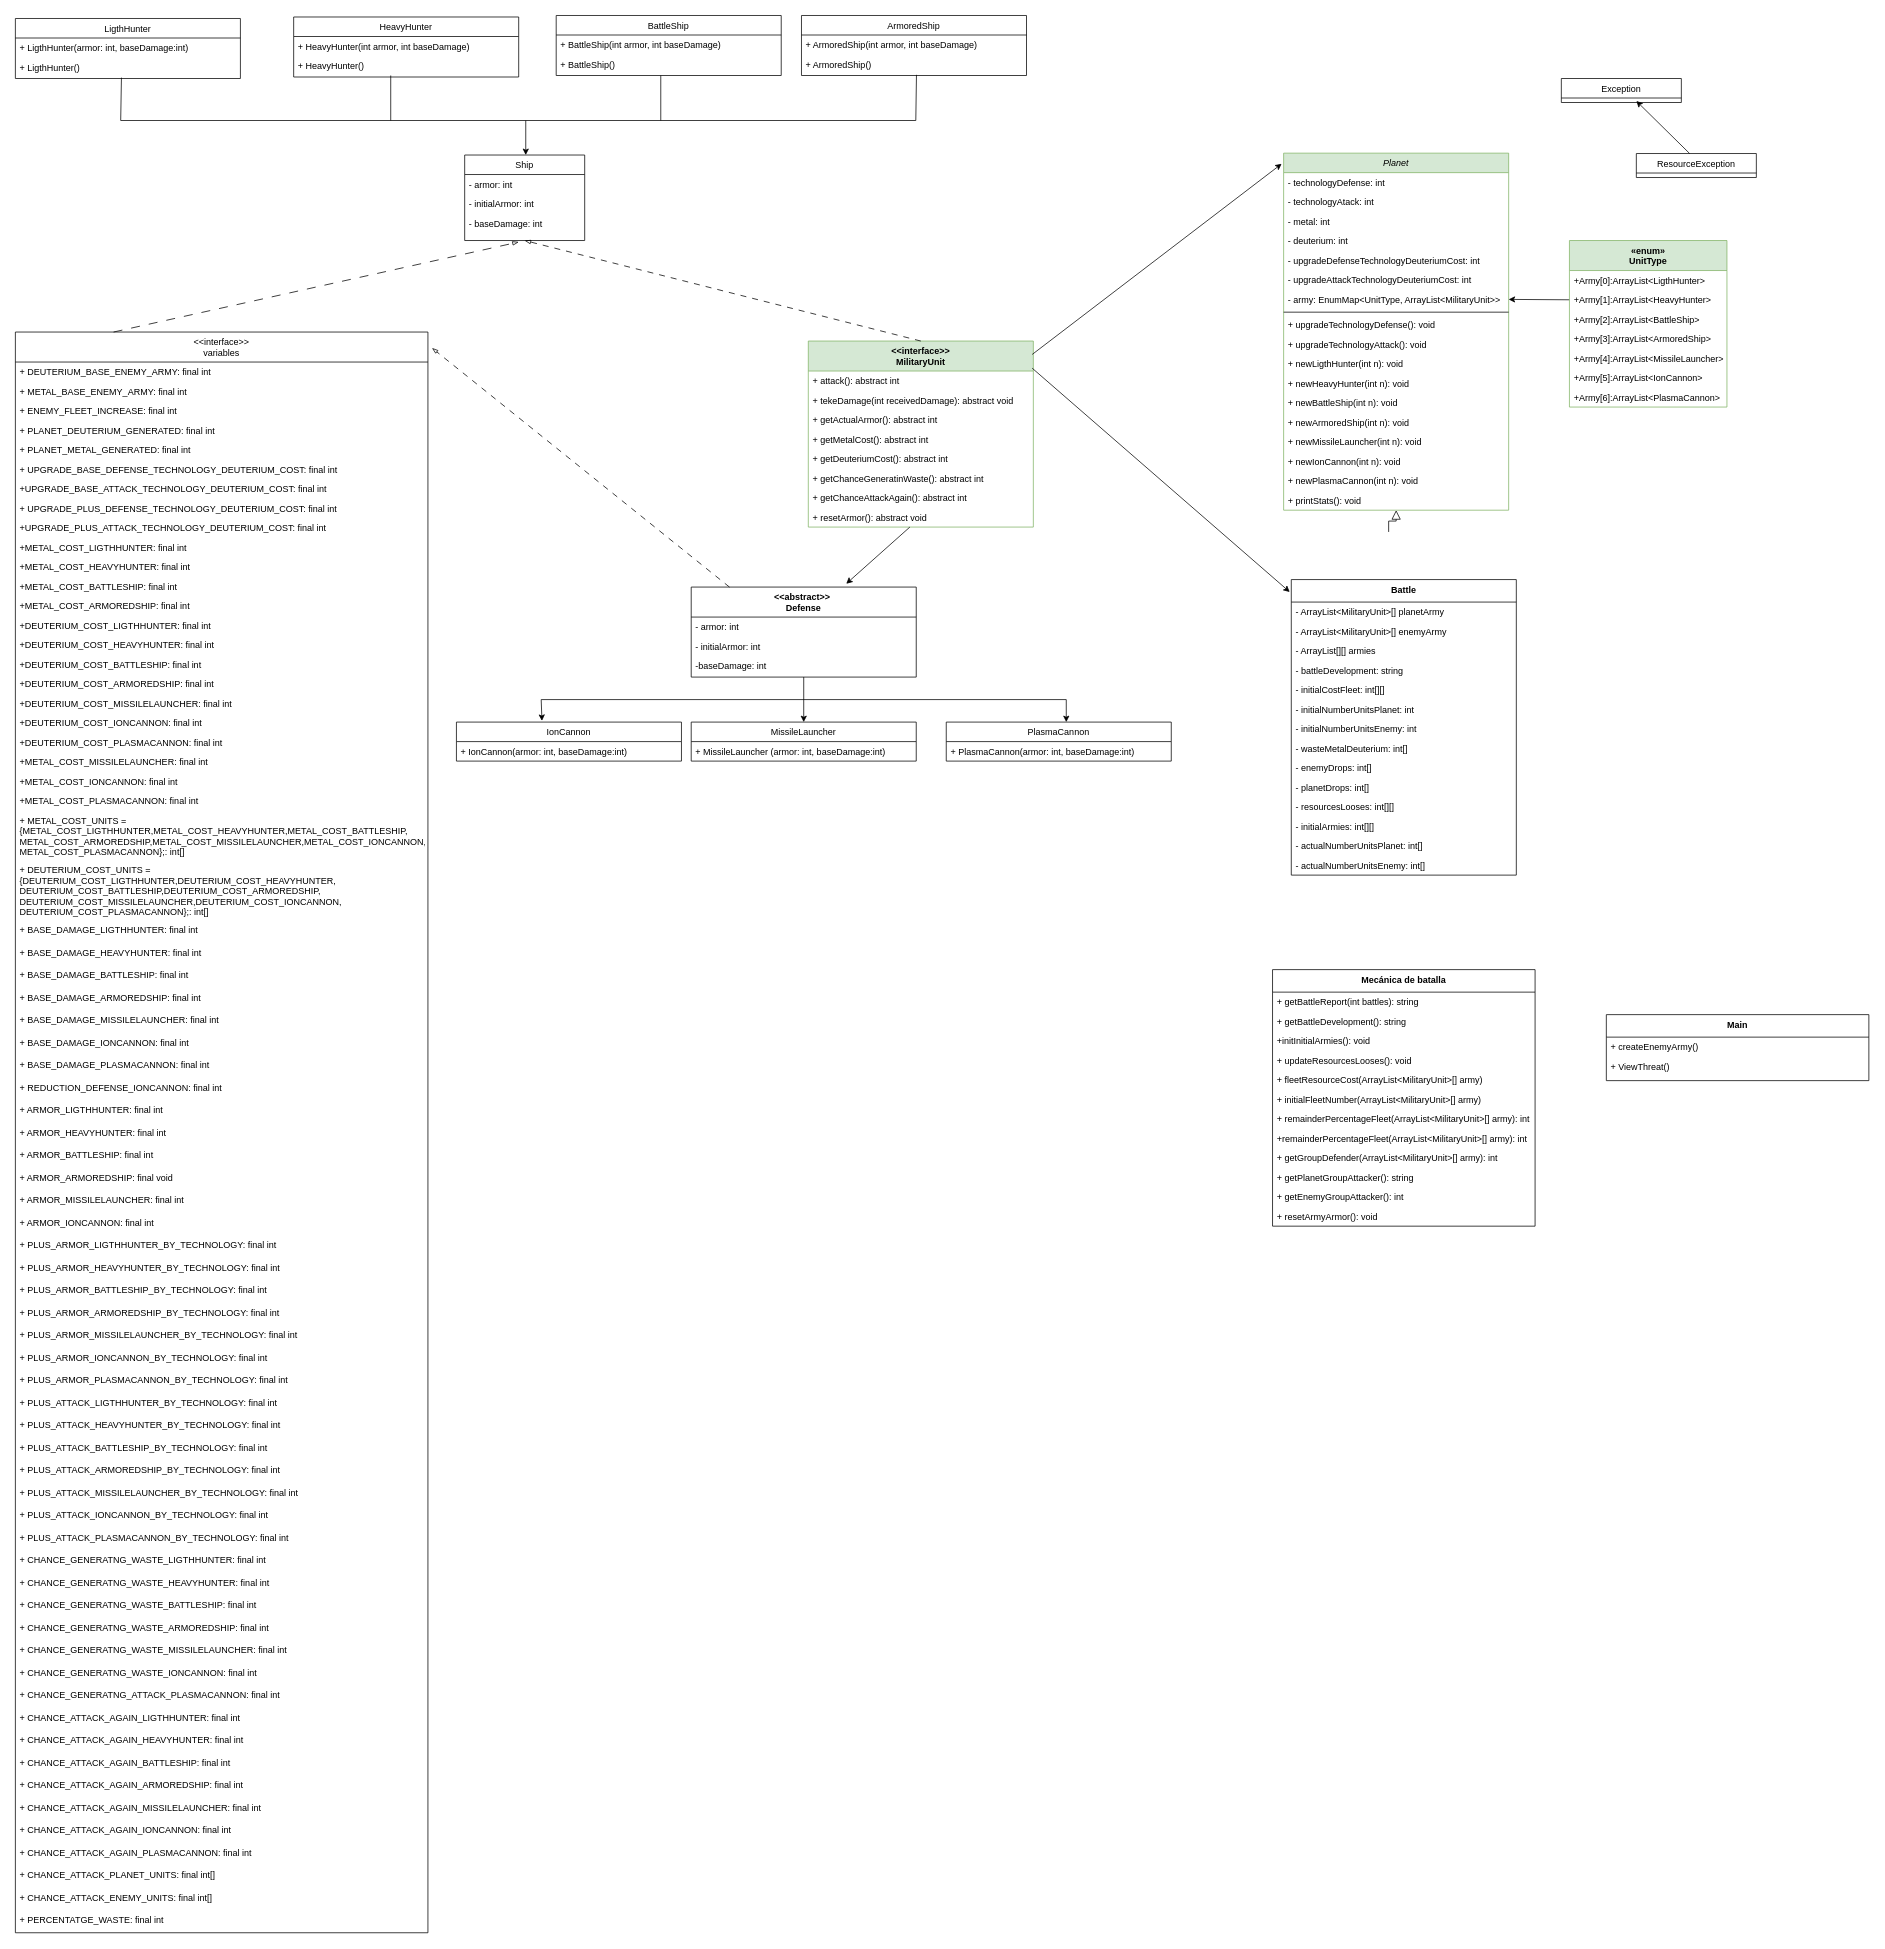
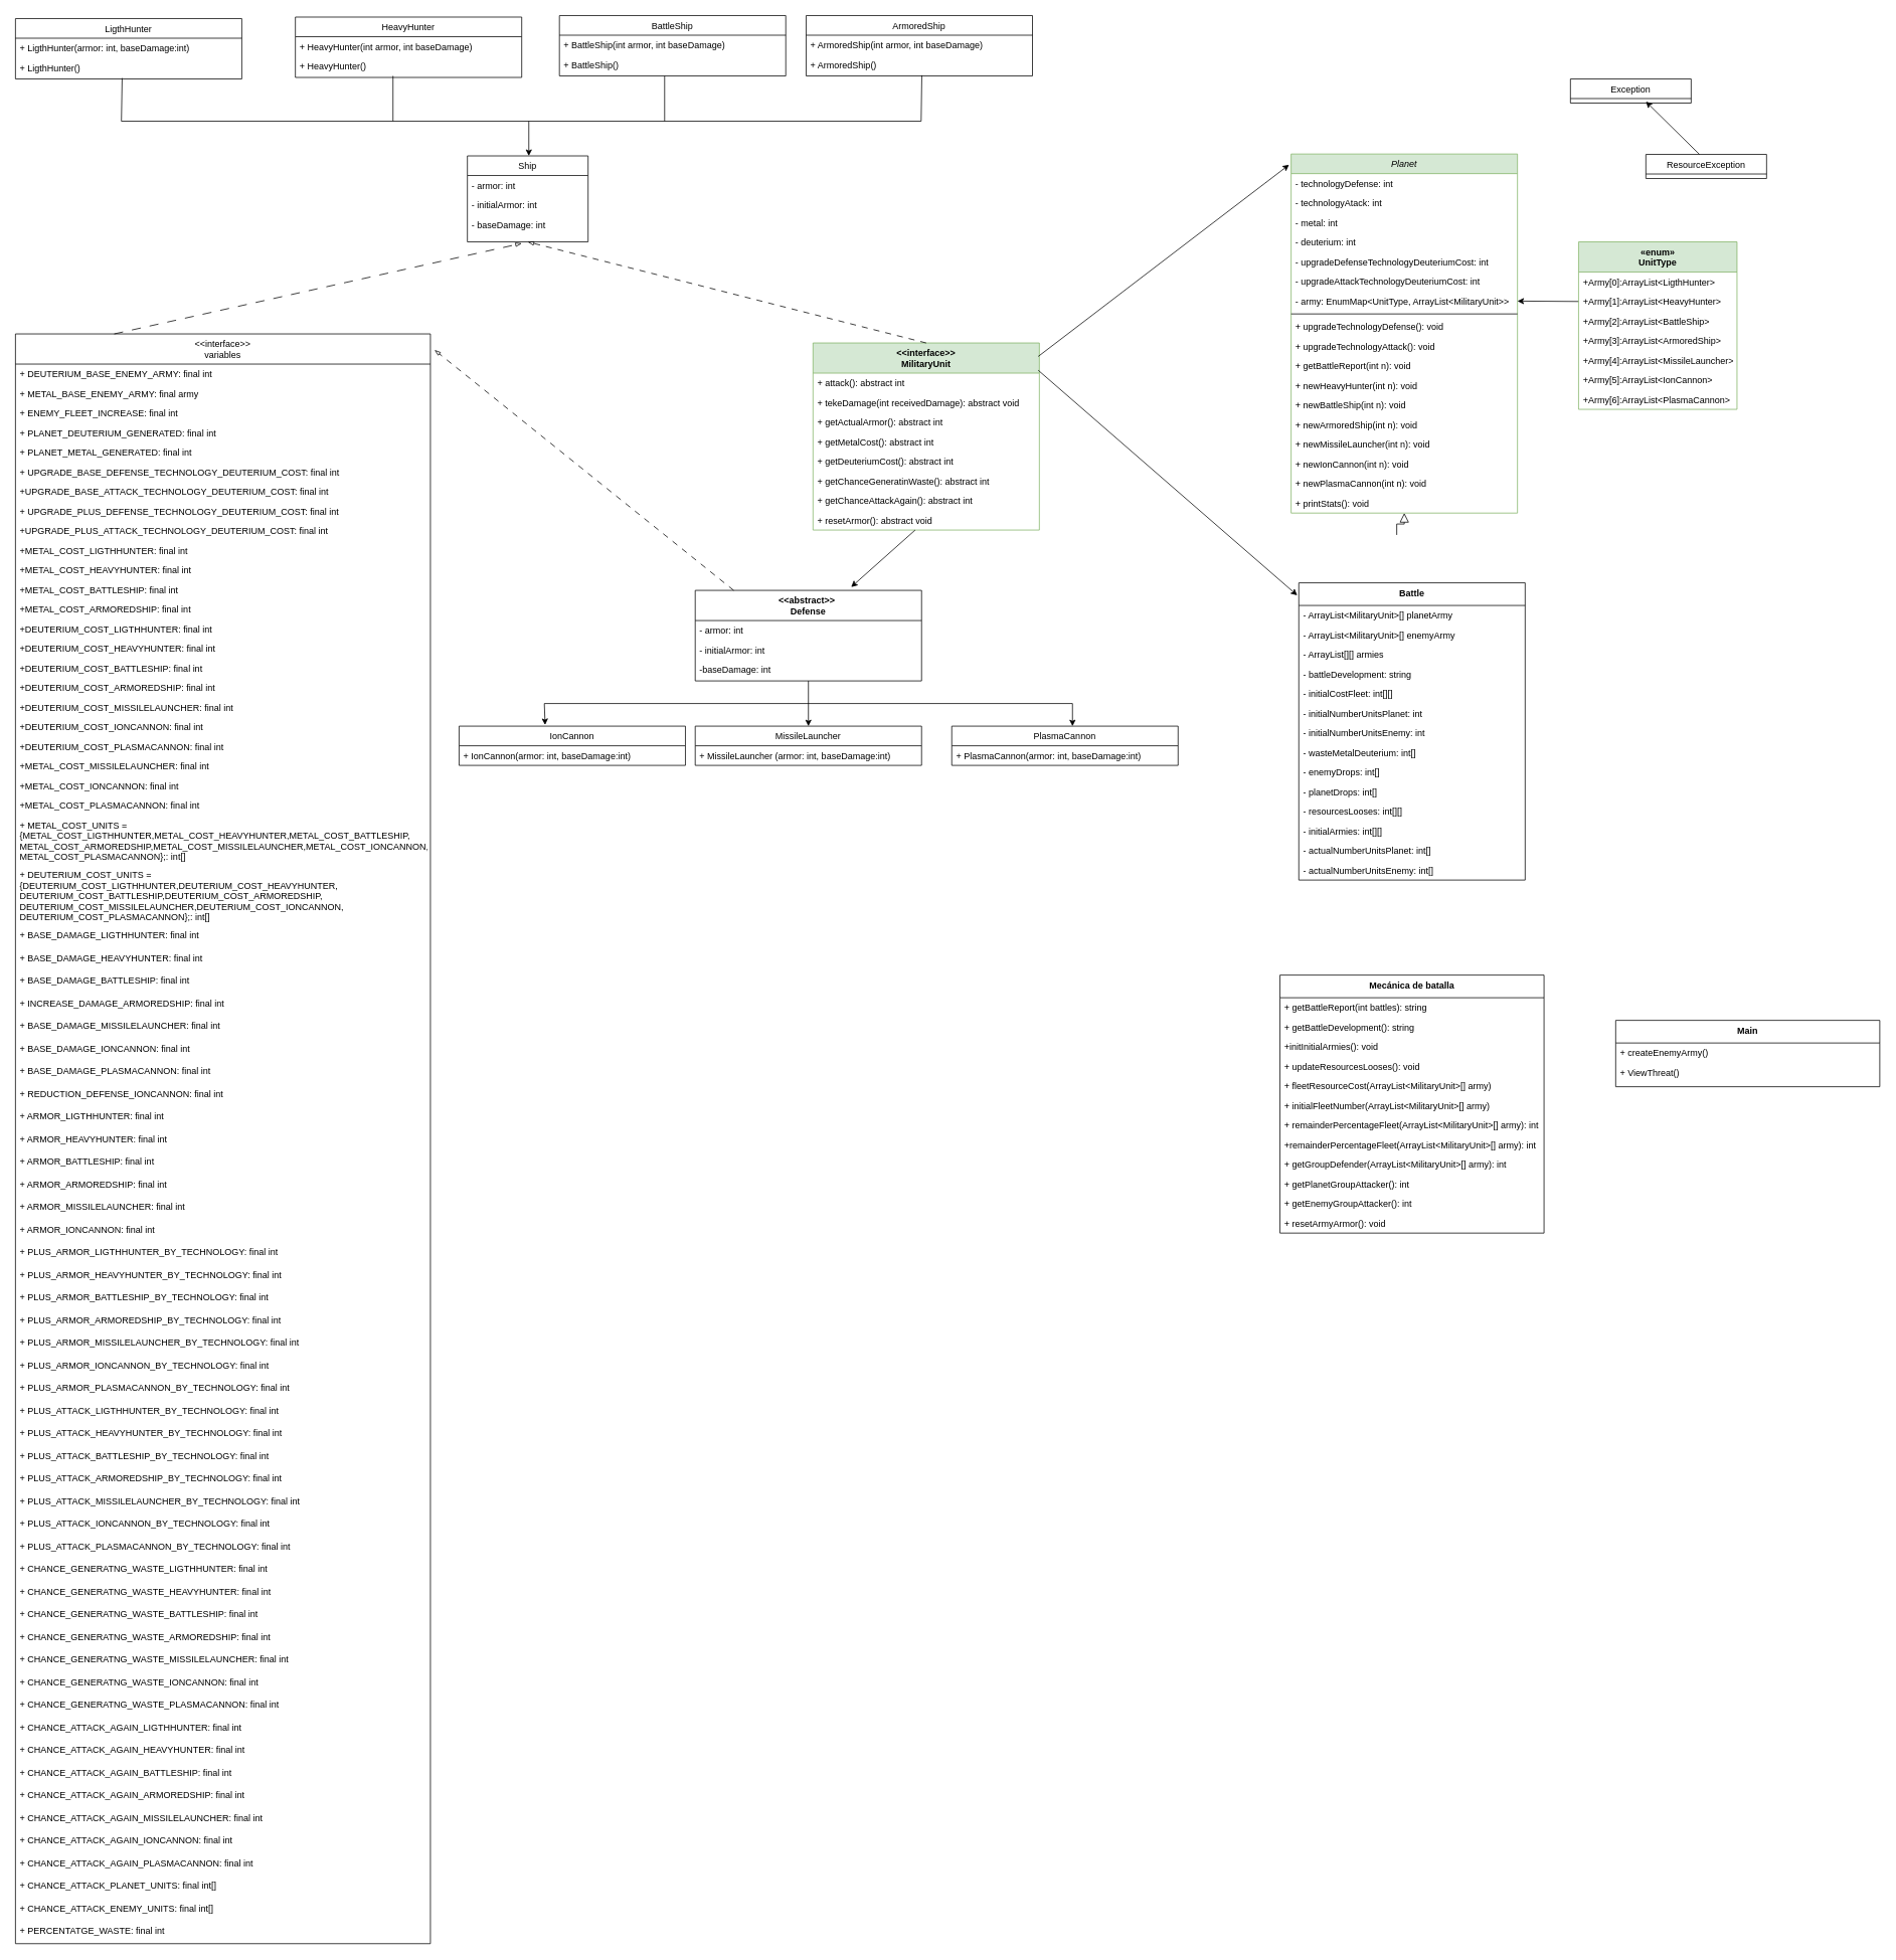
- <mxCell id="13" value="+ newLigthHunter(int n): void " style="text;align=left;verticalAlign=top;spacingLeft=4;spacingRight=4;overflow=hidden;rotatable=0;points=[[0,0.5],[1,0.5]];portConstraint=eastwest;rounded=0;shadow=0;html=0;" parent="2" vertex="1"><mxGeometry y="268" width="300" height="26" as="geometry" /></mxCell>
+ <mxCell id="13" value="+ getBattleReport(int n): void " style="text;align=left;verticalAlign=top;spacingLeft=4;spacingRight=4;overflow=hidden;rotatable=0;points=[[0,0.5],[1,0.5]];portConstraint=eastwest;rounded=0;shadow=0;html=0;" parent="2" vertex="1"><mxGeometry y="268" width="300" height="26" as="geometry" /></mxCell>
- <mxCell id="42" value="+ METAL_BASE_ENEMY_ARMY: final int" style="text;align=left;verticalAlign=top;spacingLeft=4;spacingRight=4;overflow=hidden;rotatable=0;points=[[0,0.5],[1,0.5]];portConstraint=eastwest;rounded=0;shadow=0;html=0;" parent="40" vertex="1"><mxGeometry y="66" width="550" height="26" as="geometry" /></mxCell>
+ <mxCell id="42" value="+ METAL_BASE_ENEMY_ARMY: final army" style="text;align=left;verticalAlign=top;spacingLeft=4;spacingRight=4;overflow=hidden;rotatable=0;points=[[0,0.5],[1,0.5]];portConstraint=eastwest;rounded=0;shadow=0;html=0;" parent="40" vertex="1"><mxGeometry y="66" width="550" height="26" as="geometry" /></mxCell>
- <mxCell id="69" value="+ BASE_DAMAGE_ARMOREDSHIP: final int" style="text;align=left;verticalAlign=top;spacingLeft=4;spacingRight=4;overflow=hidden;rotatable=0;points=[[0,0.5],[1,0.5]];portConstraint=eastwest;rounded=0;shadow=0;html=0;" parent="40" vertex="1"><mxGeometry y="874" width="550" height="30" as="geometry" /></mxCell>
+ <mxCell id="69" value="+ INCREASE_DAMAGE_ARMOREDSHIP: final int" style="text;align=left;verticalAlign=top;spacingLeft=4;spacingRight=4;overflow=hidden;rotatable=0;points=[[0,0.5],[1,0.5]];portConstraint=eastwest;rounded=0;shadow=0;html=0;" parent="40" vertex="1"><mxGeometry y="874" width="550" height="30" as="geometry" /></mxCell>
- <mxCell id="77" value="+ ARMOR_ARMOREDSHIP: final void" style="text;align=left;verticalAlign=top;spacingLeft=4;spacingRight=4;overflow=hidden;rotatable=0;points=[[0,0.5],[1,0.5]];portConstraint=eastwest;rounded=0;shadow=0;html=0;" parent="40" vertex="1"><mxGeometry y="1114" width="550" height="30" as="geometry" /></mxCell>
+ <mxCell id="77" value="+ ARMOR_ARMOREDSHIP: final int" style="text;align=left;verticalAlign=top;spacingLeft=4;spacingRight=4;overflow=hidden;rotatable=0;points=[[0,0.5],[1,0.5]];portConstraint=eastwest;rounded=0;shadow=0;html=0;" parent="40" vertex="1"><mxGeometry y="1114" width="550" height="30" as="geometry" /></mxCell>
- <mxCell id="178" value="+ getPlanetGroupAttacker(): string" style="text;align=left;verticalAlign=top;spacingLeft=4;spacingRight=4;overflow=hidden;rotatable=0;points=[[0,0.5],[1,0.5]];portConstraint=eastwest;rounded=0;shadow=0;html=0;" parent="168" vertex="1"><mxGeometry y="264" width="350" height="26" as="geometry" /></mxCell>
+ <mxCell id="178" value="+ getPlanetGroupAttacker(): int" style="text;align=left;verticalAlign=top;spacingLeft=4;spacingRight=4;overflow=hidden;rotatable=0;points=[[0,0.5],[1,0.5]];portConstraint=eastwest;rounded=0;shadow=0;html=0;" parent="168" vertex="1"><mxGeometry y="264" width="350" height="26" as="geometry" /></mxCell>
- <mxCell id="100" value="+ CHANCE_GENERATNG_ATTACK_PLASMACANNON: final int" style="text;align=left;verticalAlign=top;spacingLeft=4;spacingRight=4;overflow=hidden;rotatable=0;points=[[0,0.5],[1,0.5]];portConstraint=eastwest;rounded=0;shadow=0;html=0;" parent="40" vertex="1"><mxGeometry y="1804" width="550" height="30" as="geometry" /></mxCell>
+ <mxCell id="100" value="+ CHANCE_GENERATNG_WASTE_PLASMACANNON: final int" style="text;align=left;verticalAlign=top;spacingLeft=4;spacingRight=4;overflow=hidden;rotatable=0;points=[[0,0.5],[1,0.5]];portConstraint=eastwest;rounded=0;shadow=0;html=0;" parent="40" vertex="1"><mxGeometry y="1804" width="550" height="30" as="geometry" /></mxCell>
